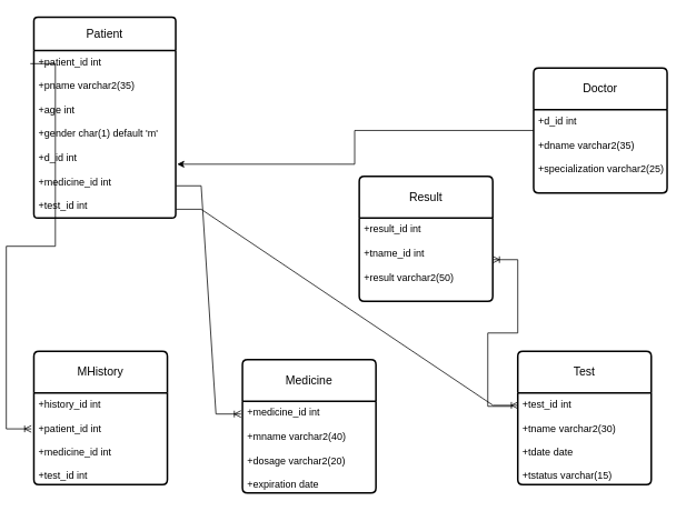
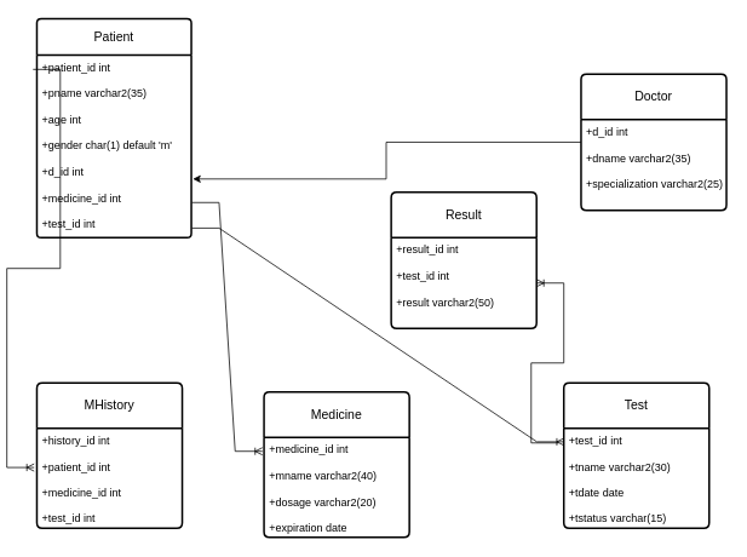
- <mxCell id="13" value="+result_id int&lt;br&gt;&lt;br&gt;+tname_id int&lt;br&gt;&lt;br&gt;+result varchar2(50)" style="align=left;strokeColor=none;fillColor=none;spacingLeft=4;fontSize=12;verticalAlign=top;resizable=0;rotatable=0;part=1;html=1;" parent="12" vertex="1"><mxGeometry y="50" width="160" height="100" as="geometry" /></mxCell>
+ <mxCell id="13" value="+result_id int&lt;br&gt;&lt;br&gt;+test_id int&lt;br&gt;&lt;br&gt;+result varchar2(50)" style="align=left;strokeColor=none;fillColor=none;spacingLeft=4;fontSize=12;verticalAlign=top;resizable=0;rotatable=0;part=1;html=1;" parent="12" vertex="1"><mxGeometry y="50" width="160" height="100" as="geometry" /></mxCell>
